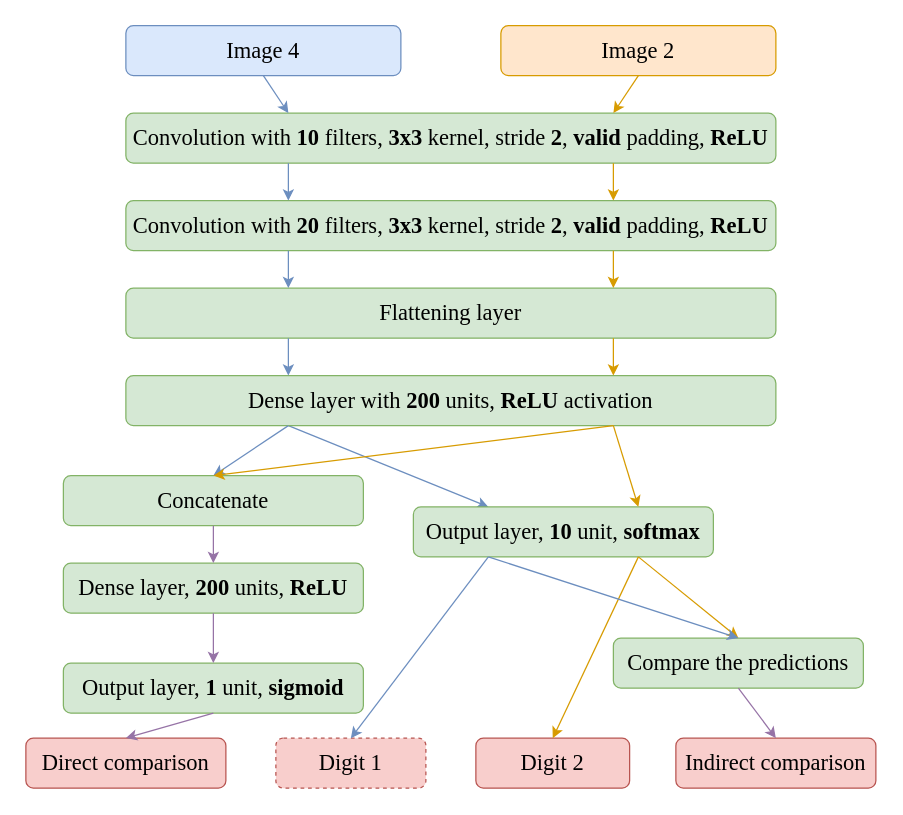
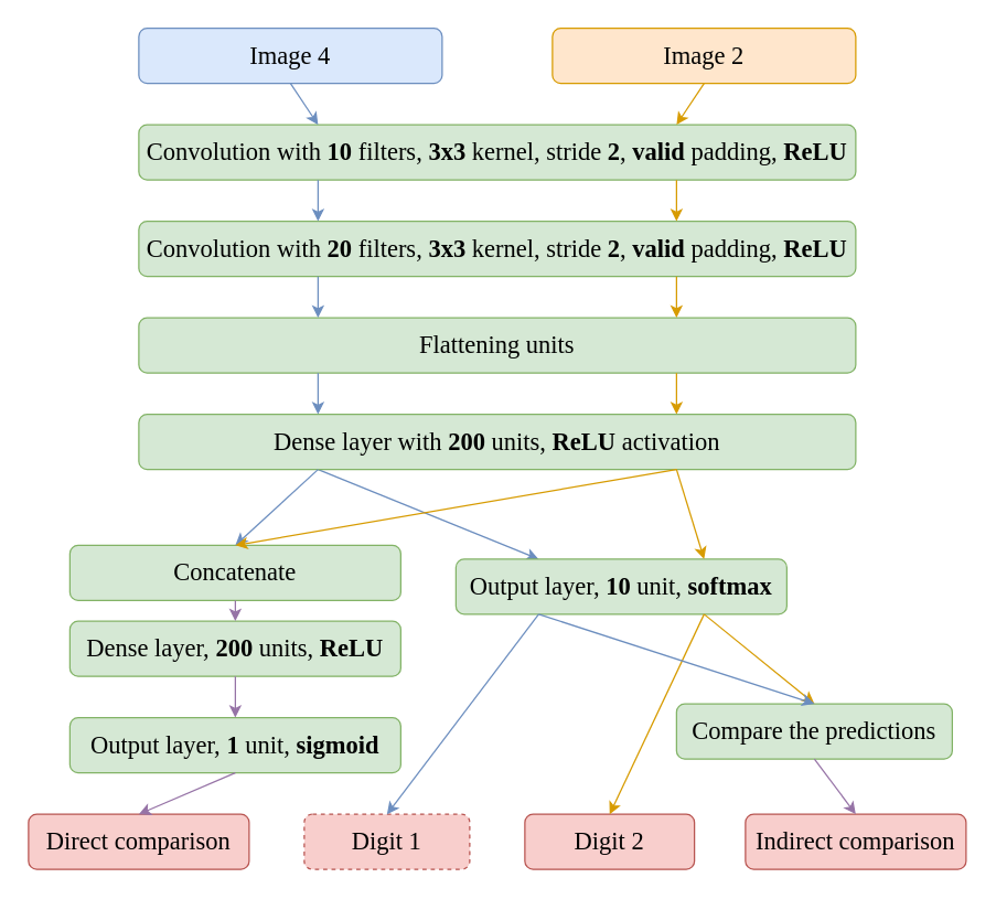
- <mxCell id="7" value="Flattening layer" style="rounded=1;whiteSpace=wrap;html=1;fontFamily=Times New Roman;fillColor=#d5e8d4;strokeColor=#82b366;fontSize=18;" vertex="1" parent="1"><mxGeometry x="100" y="230" width="520" height="40" as="geometry" /></mxCell>
+ <mxCell id="7" value="Flattening units" style="rounded=1;whiteSpace=wrap;html=1;fontFamily=Times New Roman;fillColor=#d5e8d4;strokeColor=#82b366;fontSize=18;" vertex="1" parent="1"><mxGeometry x="100" y="230" width="520" height="40" as="geometry" /></mxCell>
- <mxCell id="17" value="&lt;div&gt;Concatenate&lt;/div&gt;" style="rounded=1;whiteSpace=wrap;html=1;fontFamily=Times New Roman;fillColor=#d5e8d4;strokeColor=#82b366;fontSize=18;" vertex="1" parent="1"><mxGeometry x="50" y="380" width="240" height="40" as="geometry" /></mxCell>
+ <mxCell id="17" value="&lt;div&gt;Concatenate&lt;/div&gt;" style="rounded=1;whiteSpace=wrap;html=1;fontFamily=Times New Roman;fillColor=#d5e8d4;strokeColor=#82b366;fontSize=18;" vertex="1" parent="1"><mxGeometry x="50" y="395" width="240" height="40" as="geometry" /></mxCell>
- <mxCell id="22" value="Output layer, &lt;b&gt;1&lt;/b&gt; unit, &lt;b&gt;sigmoid&lt;/b&gt;" style="rounded=1;whiteSpace=wrap;html=1;fontFamily=Times New Roman;fillColor=#d5e8d4;strokeColor=#82b366;fontSize=18;" vertex="1" parent="1"><mxGeometry x="50" y="530" width="240" height="40" as="geometry" /></mxCell>
+ <mxCell id="22" value="Output layer, &lt;b&gt;1&lt;/b&gt; unit, &lt;b&gt;sigmoid&lt;/b&gt;" style="rounded=1;whiteSpace=wrap;html=1;fontFamily=Times New Roman;fillColor=#d5e8d4;strokeColor=#82b366;fontSize=18;" vertex="1" parent="1"><mxGeometry x="50" y="520" width="240" height="40" as="geometry" /></mxCell>
